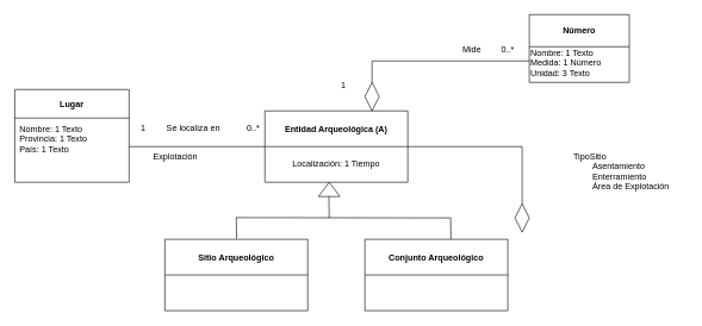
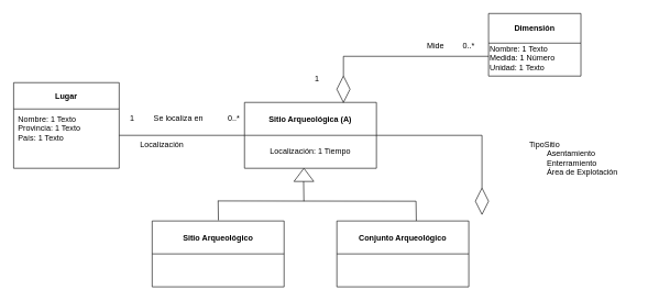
- <mxCell id="17" value="Número" style="swimlane;startSize=45;" vertex="1" parent="1"><mxGeometry x="740" y="20" width="140" height="95" as="geometry" /></mxCell>
+ <mxCell id="17" value="Dimensión" style="swimlane;startSize=45;" vertex="1" parent="1"><mxGeometry x="740" y="20" width="140" height="95" as="geometry" /></mxCell>
- <mxCell id="18" value="Nombre: 1 Texto&lt;br&gt;Medida: 1 Número&lt;br&gt;Unidad: 3 Texto" style="text;html=1;strokeColor=none;fillColor=none;align=left;verticalAlign=middle;whiteSpace=wrap;rounded=0;" vertex="1" parent="17"><mxGeometry y="45" width="160" height="45" as="geometry" /></mxCell>
+ <mxCell id="18" value="Nombre: 1 Texto&lt;br&gt;Medida: 1 Número&lt;br&gt;Unidad: 1 Texto" style="text;html=1;strokeColor=none;fillColor=none;align=left;verticalAlign=middle;whiteSpace=wrap;rounded=0;" vertex="1" parent="17"><mxGeometry y="45" width="160" height="45" as="geometry" /></mxCell>
- <mxCell id="9" value="Entidad Arqueológica (A)" style="swimlane;startSize=50;" vertex="1" parent="1"><mxGeometry x="370" y="155" width="200" height="100" as="geometry" /></mxCell>
+ <mxCell id="9" value="Sitio Arqueológica (A)" style="swimlane;startSize=50;" vertex="1" parent="1"><mxGeometry x="370" y="155" width="200" height="100" as="geometry" /></mxCell>
- <mxCell id="7" value="Explotación" style="text;html=1;strokeColor=none;fillColor=none;align=center;verticalAlign=middle;whiteSpace=wrap;rounded=0;" vertex="1" parent="1"><mxGeometry x="190" y="205" width="110" height="30" as="geometry" /></mxCell>
+ <mxCell id="7" value="Localización" style="text;html=1;strokeColor=none;fillColor=none;align=center;verticalAlign=middle;whiteSpace=wrap;rounded=0;" vertex="1" parent="1"><mxGeometry x="190" y="205" width="110" height="30" as="geometry" /></mxCell>
